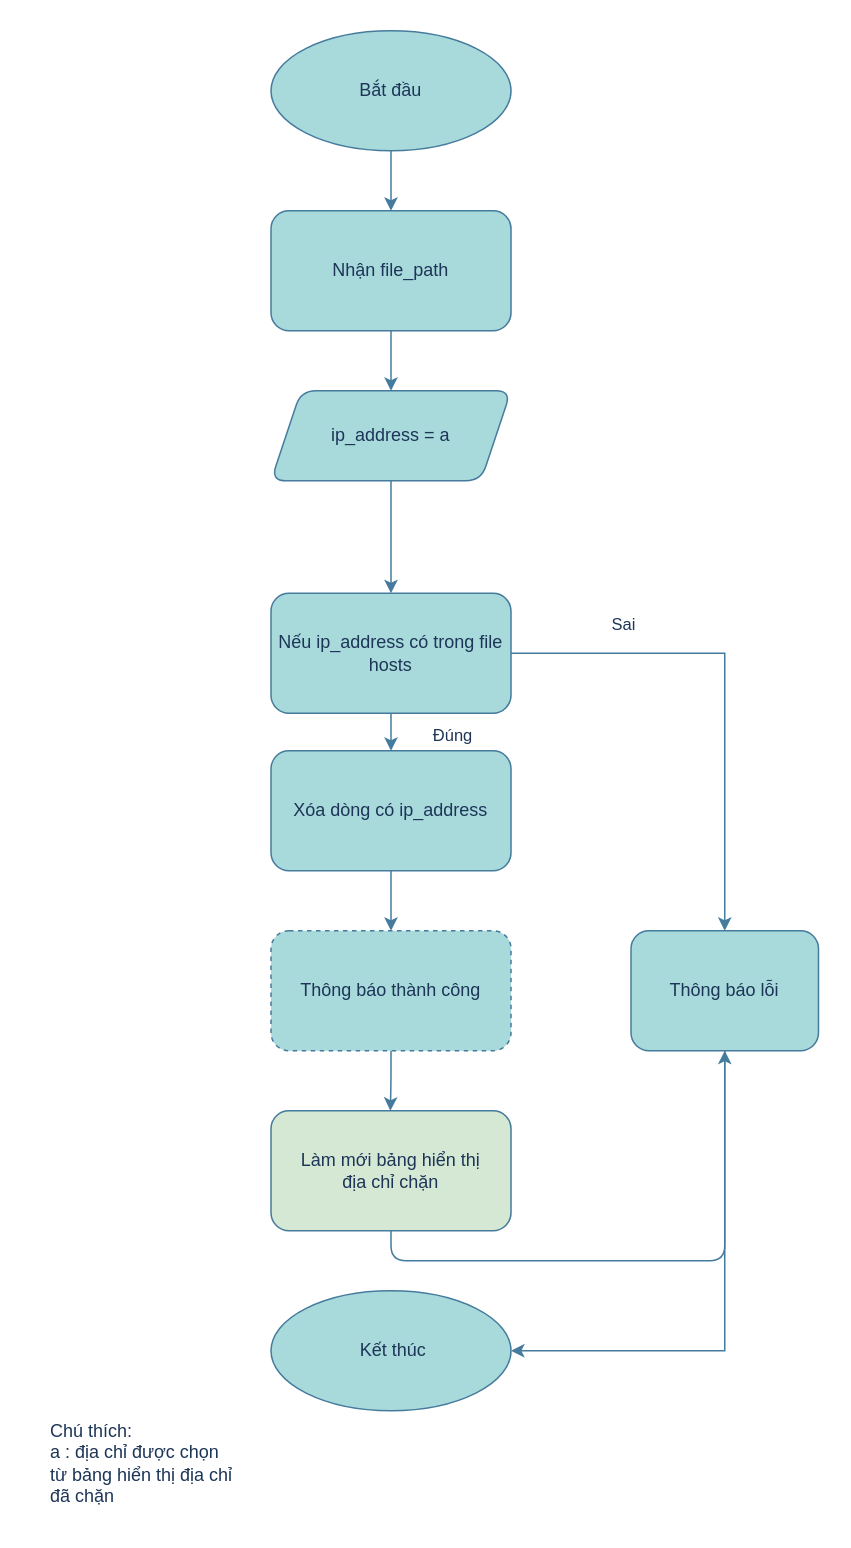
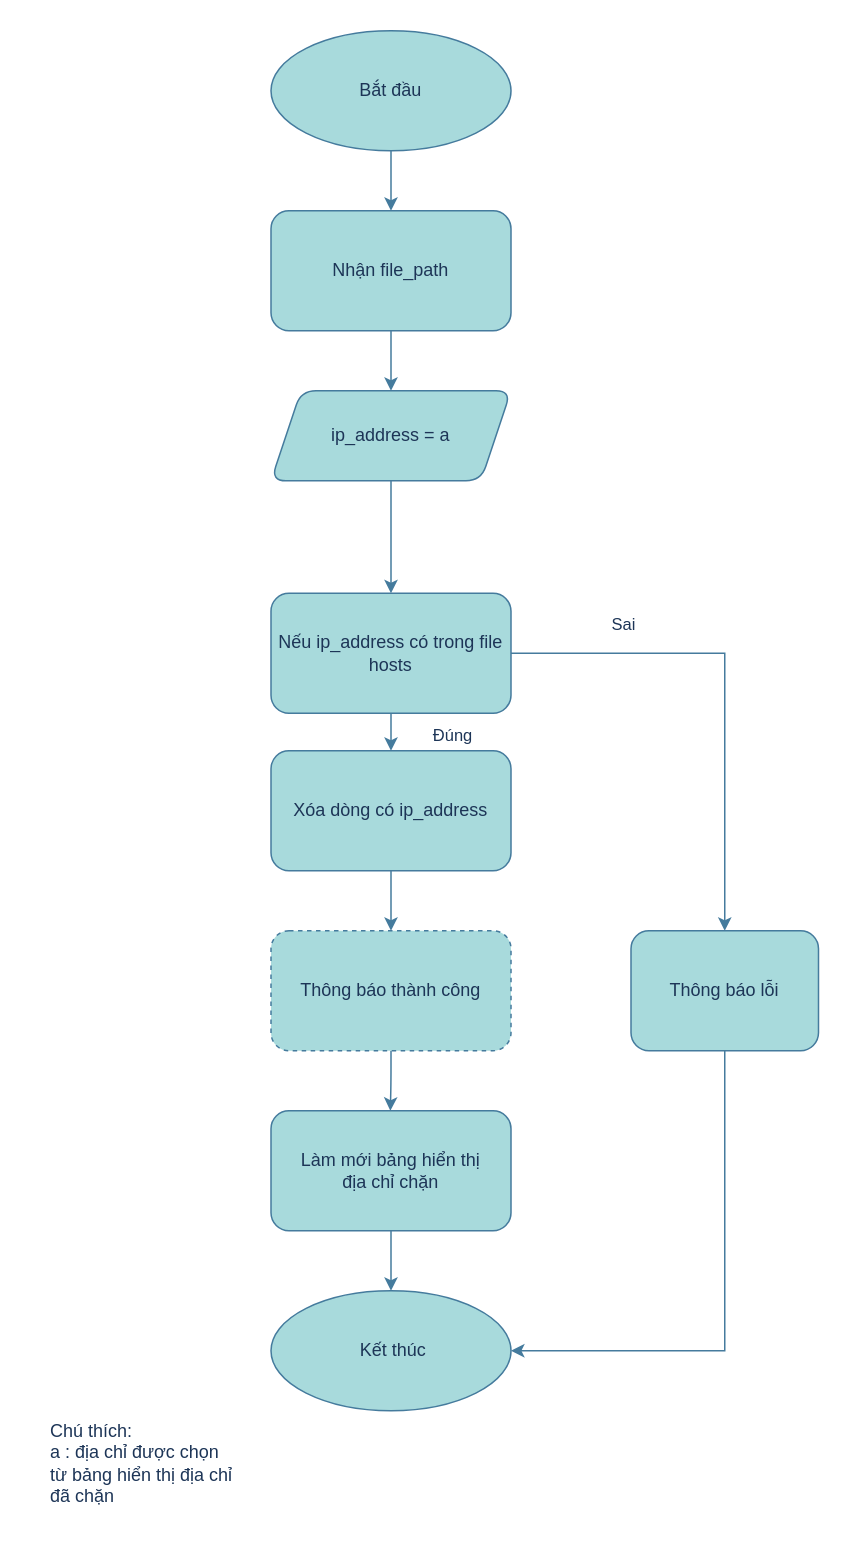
- <mxCell id="16" value="Làm mới bảng hiển thị &lt;br&gt;địa chỉ chặn" style="rounded=1;whiteSpace=wrap;html=1;labelBackgroundColor=none;fillColor=#d5e8d4;strokeColor=#457B9D;fontColor=#1D3557;" vertex="1" parent="1"><mxGeometry x="180" y="740" width="160" height="80" as="geometry" /></mxCell>
+ <mxCell id="16" value="Làm mới bảng hiển thị &lt;br&gt;địa chỉ chặn" style="rounded=1;whiteSpace=wrap;html=1;labelBackgroundColor=none;fillColor=#A8DADC;strokeColor=#457B9D;fontColor=#1D3557;" vertex="1" parent="1"><mxGeometry x="180" y="740" width="160" height="80" as="geometry" /></mxCell>
- <mxCell id="15" style="edgeStyle=orthogonalEdgeStyle;rounded=1;orthogonalLoop=1;jettySize=auto;html=1;exitX=0.5;exitY=1;exitDx=0;exitDy=0;labelBackgroundColor=none;strokeColor=#457B9D;fontColor=default;" edge="1" parent="1" source="16" target="19"><mxGeometry relative="1" as="geometry" /></mxCell>
+ <mxCell id="15" style="edgeStyle=orthogonalEdgeStyle;rounded=1;orthogonalLoop=1;jettySize=auto;html=1;exitX=0.5;exitY=1;exitDx=0;exitDy=0;entryX=0.5;entryY=0;entryDx=0;entryDy=0;labelBackgroundColor=none;strokeColor=#457B9D;fontColor=default;" edge="1" parent="1" source="16" target="17"><mxGeometry relative="1" as="geometry" /></mxCell>
